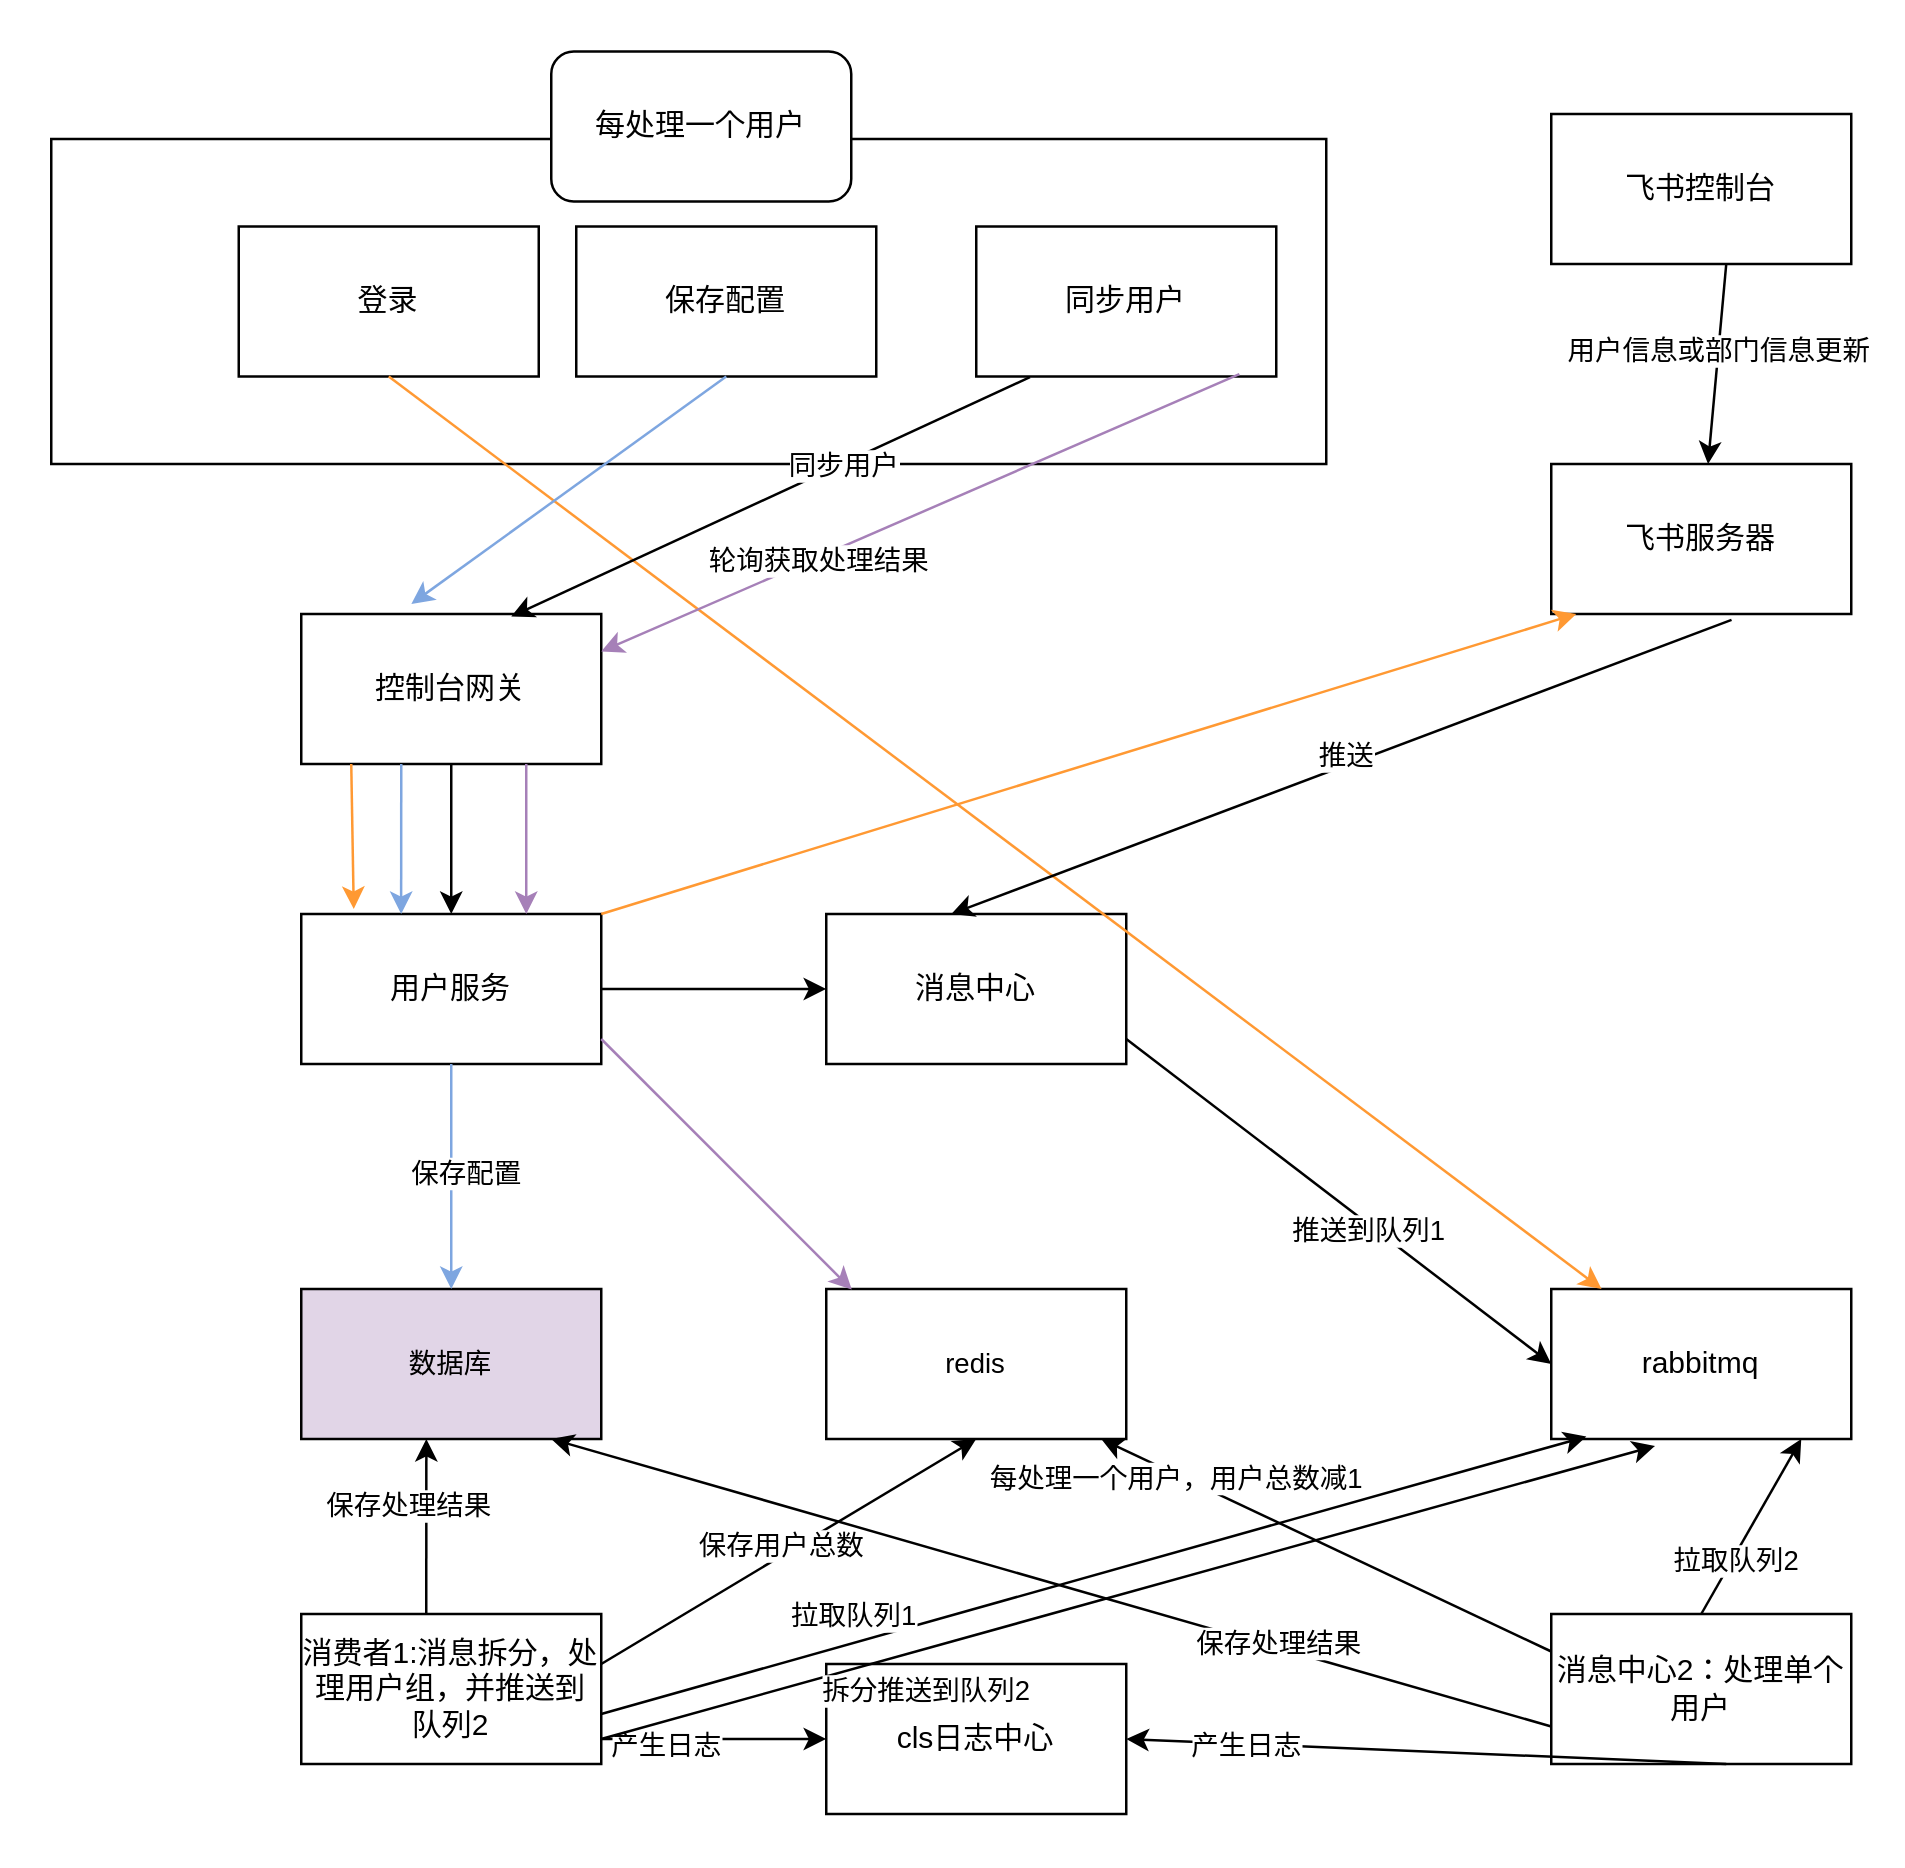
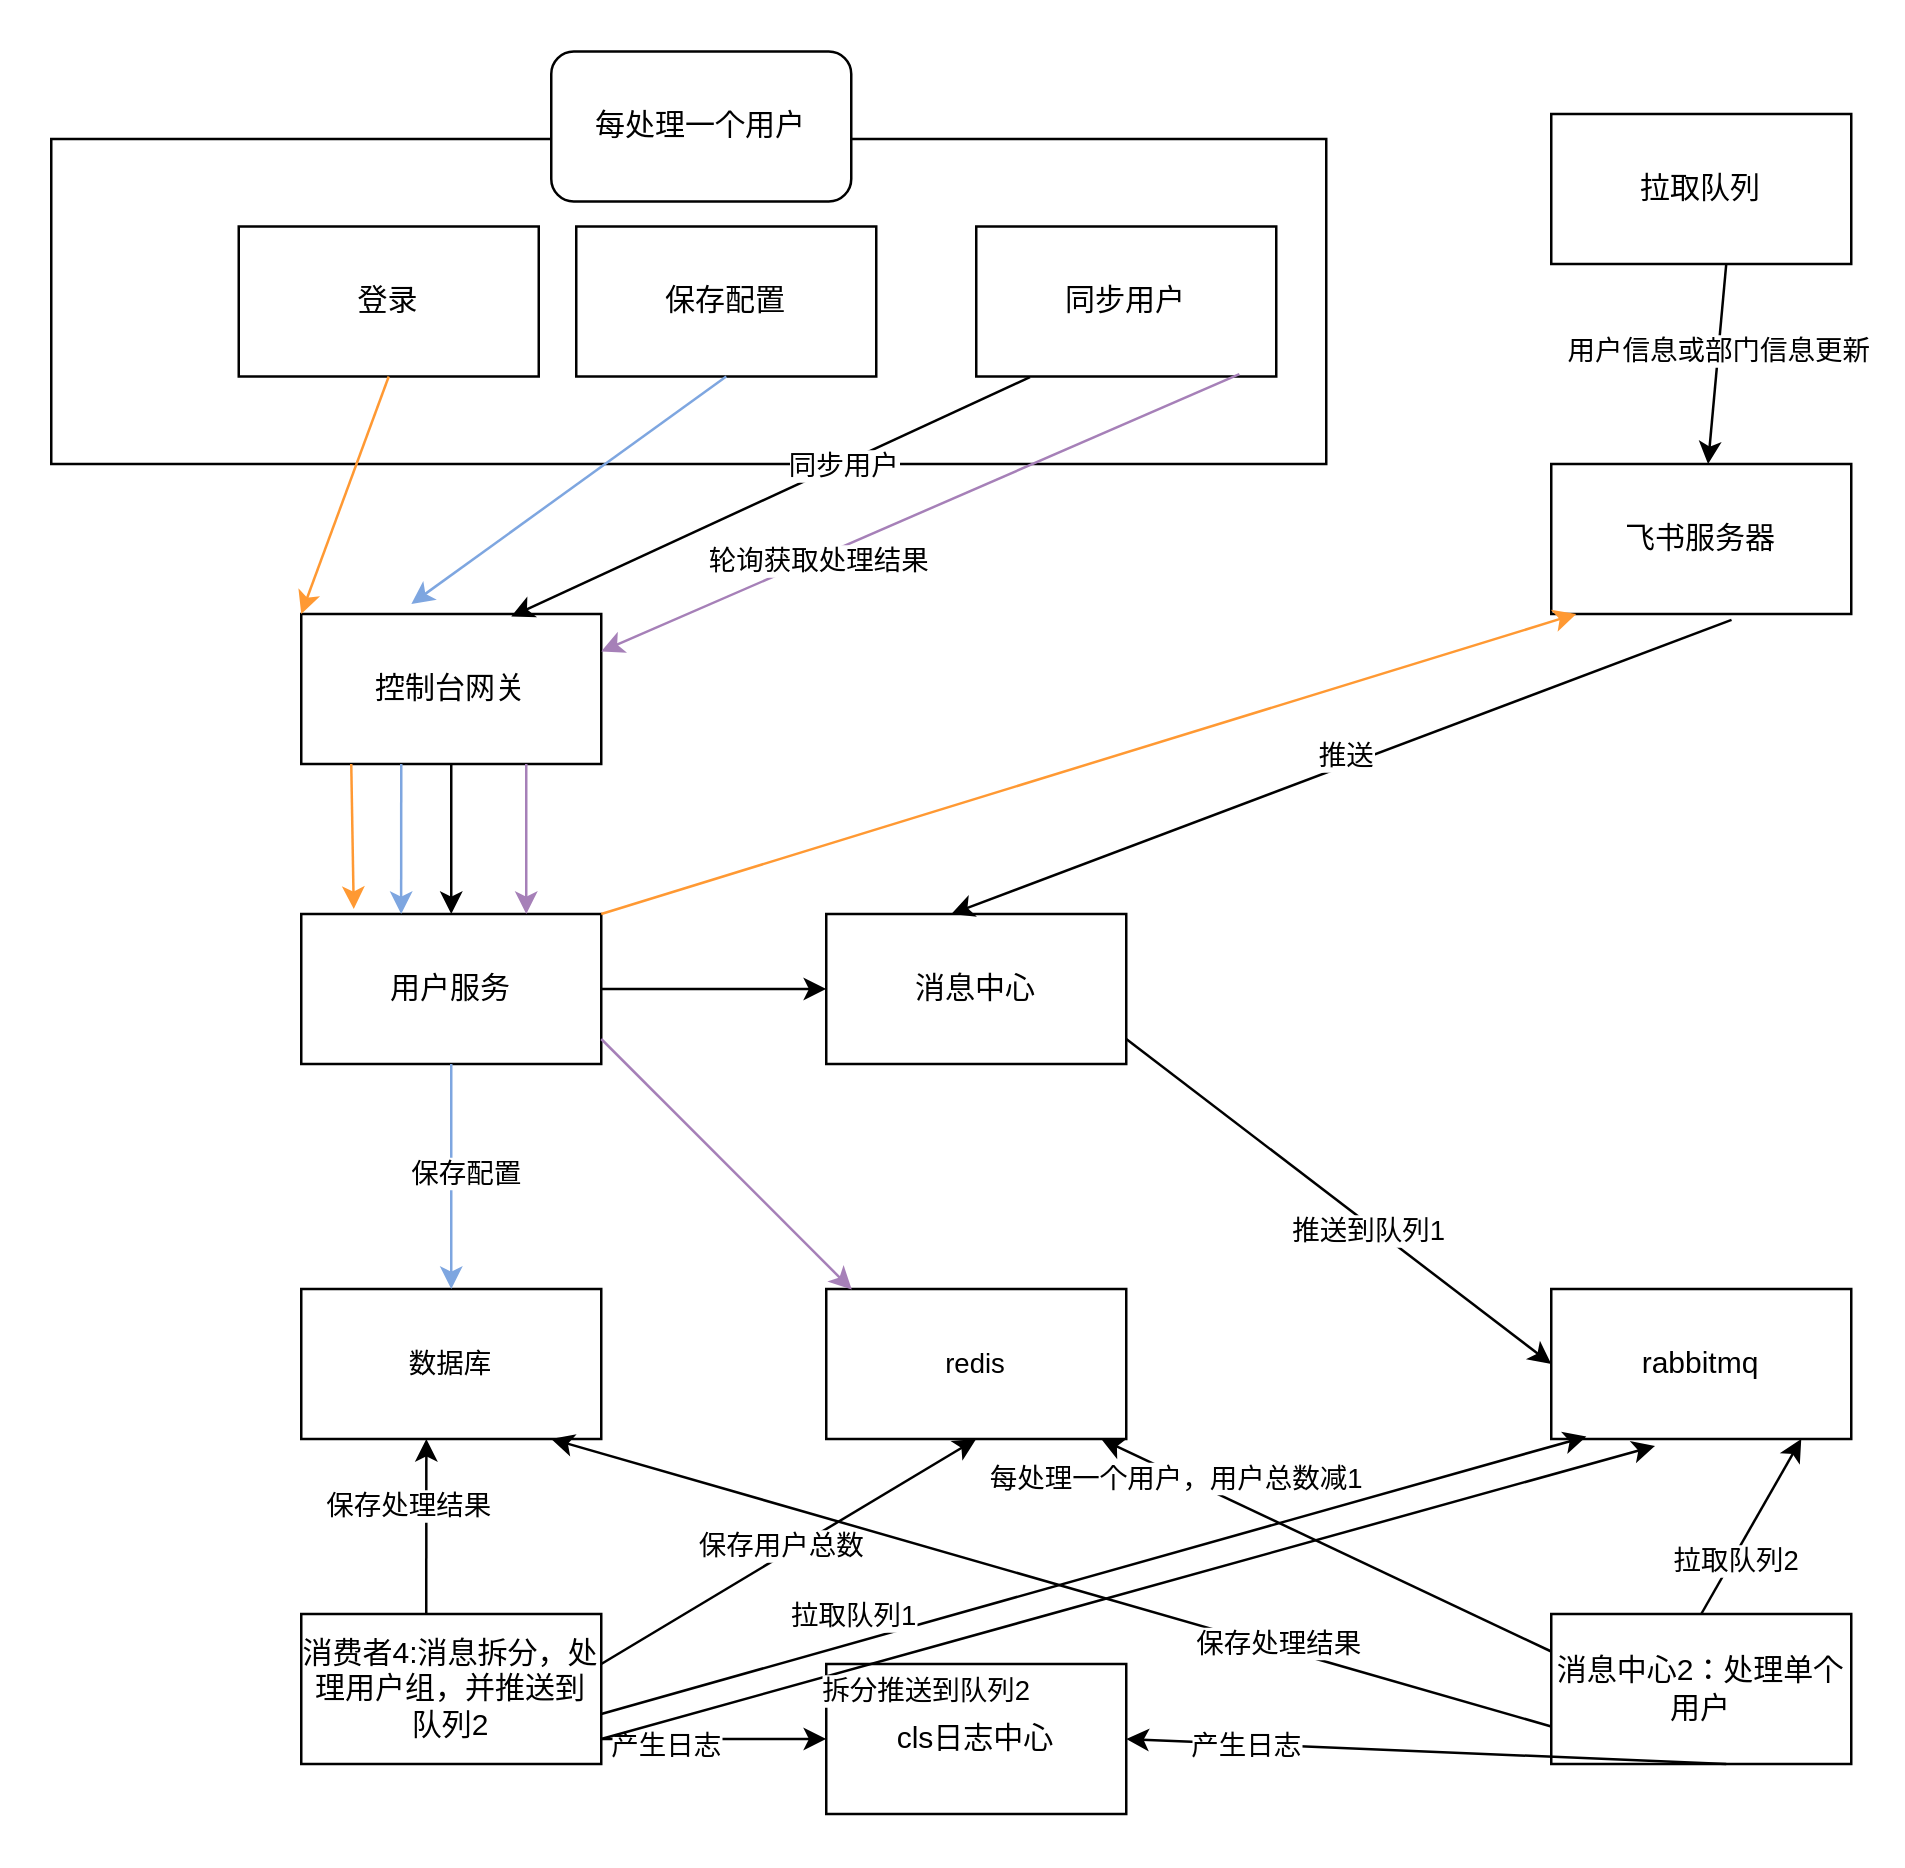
- <mxCell id="11" value="飞书控制台" style="rounded=0;whiteSpace=wrap;html=1;" vertex="1" parent="1"><mxGeometry x="620" y="45" width="120" height="60" as="geometry" /></mxCell>
+ <mxCell id="11" value="拉取队列" style="rounded=0;whiteSpace=wrap;html=1;" vertex="1" parent="1"><mxGeometry x="620" y="45" width="120" height="60" as="geometry" /></mxCell>
- <mxCell id="10" value="" style="endArrow=classic;html=1;rounded=0;exitX=0.5;exitY=1;exitDx=0;exitDy=0;strokeColor=#FF9933;" edge="1" parent="1" source="3" target="9"><mxGeometry width="50" height="50" relative="1" as="geometry"><mxPoint x="210" y="145" as="sourcePoint" /><mxPoint x="260" y="95" as="targetPoint" /></mxGeometry></mxCell>
+ <mxCell id="10" value="" style="endArrow=classic;html=1;rounded=0;entryX=0;entryY=0;entryDx=0;entryDy=0;exitX=0.5;exitY=1;exitDx=0;exitDy=0;strokeColor=#FF9933;" edge="1" parent="1" source="3" target="6"><mxGeometry width="50" height="50" relative="1" as="geometry"><mxPoint x="210" y="145" as="sourcePoint" /><mxPoint x="260" y="95" as="targetPoint" /></mxGeometry></mxCell>
- <mxCell id="26" value="数据库" style="rounded=0;whiteSpace=wrap;html=1;fontFamily=Helvetica;fontSize=11;fontColor=default;fillColor=#e1d5e7;" vertex="1" parent="1"><mxGeometry x="120" y="515" width="120" height="60" as="geometry" /></mxCell>
+ <mxCell id="26" value="数据库" style="rounded=0;whiteSpace=wrap;html=1;fontFamily=Helvetica;fontSize=11;fontColor=default;" vertex="1" parent="1"><mxGeometry x="120" y="515" width="120" height="60" as="geometry" /></mxCell>
- <mxCell id="22" value="消费者1:消息拆分，处理用户组，并推送到队列2" style="rounded=0;whiteSpace=wrap;html=1;" vertex="1" parent="1"><mxGeometry x="120" y="645" width="120" height="60" as="geometry" /></mxCell>
+ <mxCell id="22" value="消费者4:消息拆分，处理用户组，并推送到队列2" style="rounded=0;whiteSpace=wrap;html=1;" vertex="1" parent="1"><mxGeometry x="120" y="645" width="120" height="60" as="geometry" /></mxCell>
